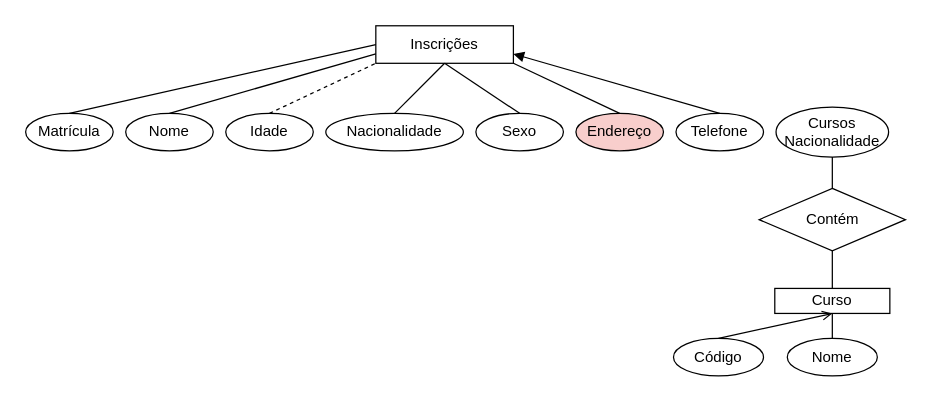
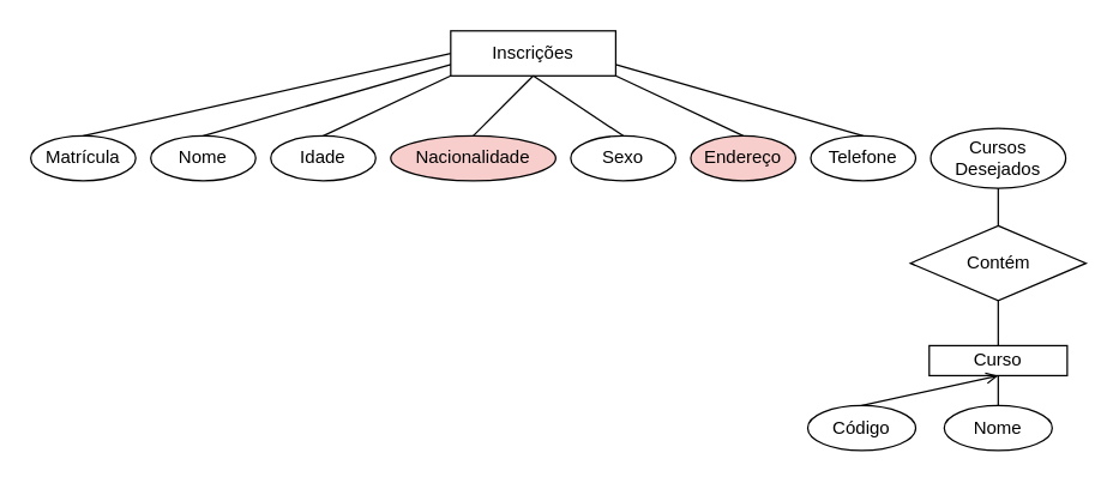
- <mxCell id="17" value="" style="endArrow=block;html=1;entryX=1;entryY=0.75;entryDx=0;entryDy=0;exitX=0.5;exitY=0;exitDx=0;exitDy=0;" parent="1" source="8" target="2" edge="1"><mxGeometry width="50" height="50" relative="1" as="geometry"><mxPoint x="282" y="260" as="sourcePoint" /><mxPoint x="332" y="210" as="targetPoint" /></mxGeometry></mxCell>
+ <mxCell id="17" value="" style="endArrow=none;html=1;entryX=1;entryY=0.75;entryDx=0;entryDy=0;exitX=0.5;exitY=0;exitDx=0;exitDy=0;" parent="1" source="8" target="2" edge="1"><mxGeometry width="50" height="50" relative="1" as="geometry"><mxPoint x="282" y="260" as="sourcePoint" /><mxPoint x="332" y="210" as="targetPoint" /></mxGeometry></mxCell>
- <mxCell id="13" value="" style="endArrow=none;html=1;entryX=0;entryY=1;entryDx=0;entryDy=0;exitX=0.5;exitY=0;exitDx=0;exitDy=0;dashed=1;" parent="1" source="5" target="2" edge="1"><mxGeometry width="50" height="50" relative="1" as="geometry"><mxPoint x="72" y="310" as="sourcePoint" /><mxPoint x="122" y="260" as="targetPoint" /></mxGeometry></mxCell>
+ <mxCell id="13" value="" style="endArrow=none;html=1;entryX=0;entryY=1;entryDx=0;entryDy=0;exitX=0.5;exitY=0;exitDx=0;exitDy=0;" parent="1" source="5" target="2" edge="1"><mxGeometry width="50" height="50" relative="1" as="geometry"><mxPoint x="72" y="310" as="sourcePoint" /><mxPoint x="122" y="260" as="targetPoint" /></mxGeometry></mxCell>
- <mxCell id="6" value="Nacionalidade" style="ellipse;whiteSpace=wrap;html=1;" parent="1" vertex="1"><mxGeometry x="260" y="90" width="110" height="30" as="geometry" /></mxCell>
+ <mxCell id="6" value="Nacionalidade" style="ellipse;whiteSpace=wrap;html=1;fillColor=#f8cecc;" parent="1" vertex="1"><mxGeometry x="260" y="90" width="110" height="30" as="geometry" /></mxCell>
- <mxCell id="7" value="Cursos Nacionalidade" style="ellipse;whiteSpace=wrap;html=1;" parent="1" vertex="1"><mxGeometry x="620" y="85" width="90" height="40" as="geometry" /></mxCell>
+ <mxCell id="7" value="Cursos Desejados" style="ellipse;whiteSpace=wrap;html=1;" parent="1" vertex="1"><mxGeometry x="620" y="85" width="90" height="40" as="geometry" /></mxCell>
